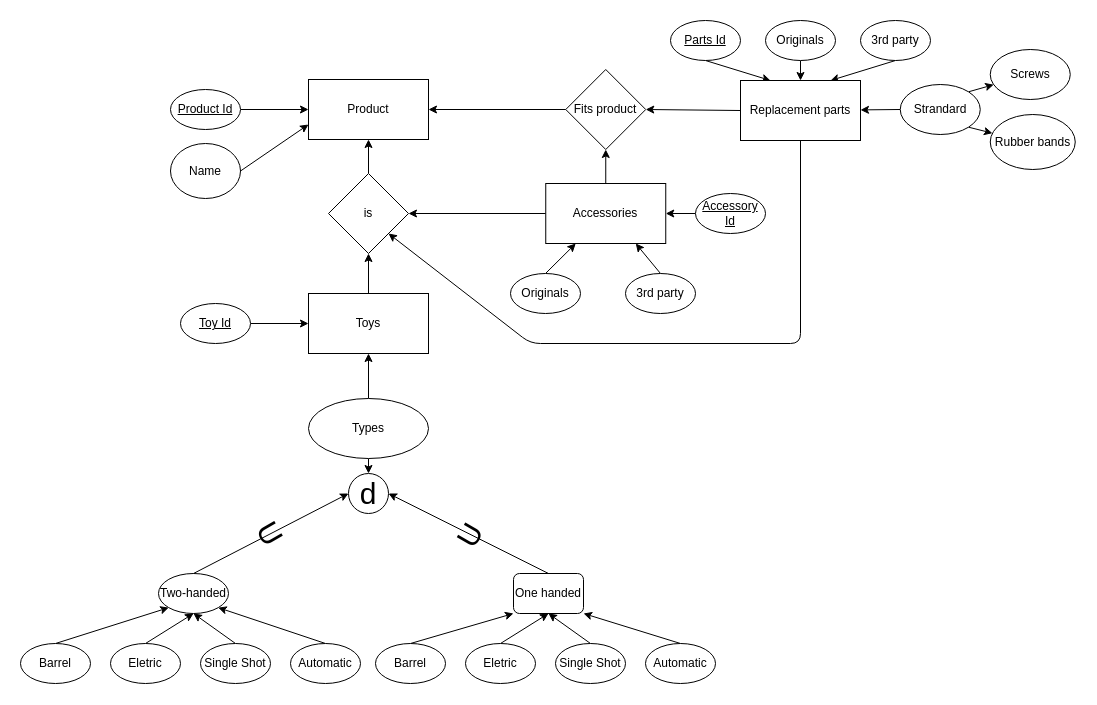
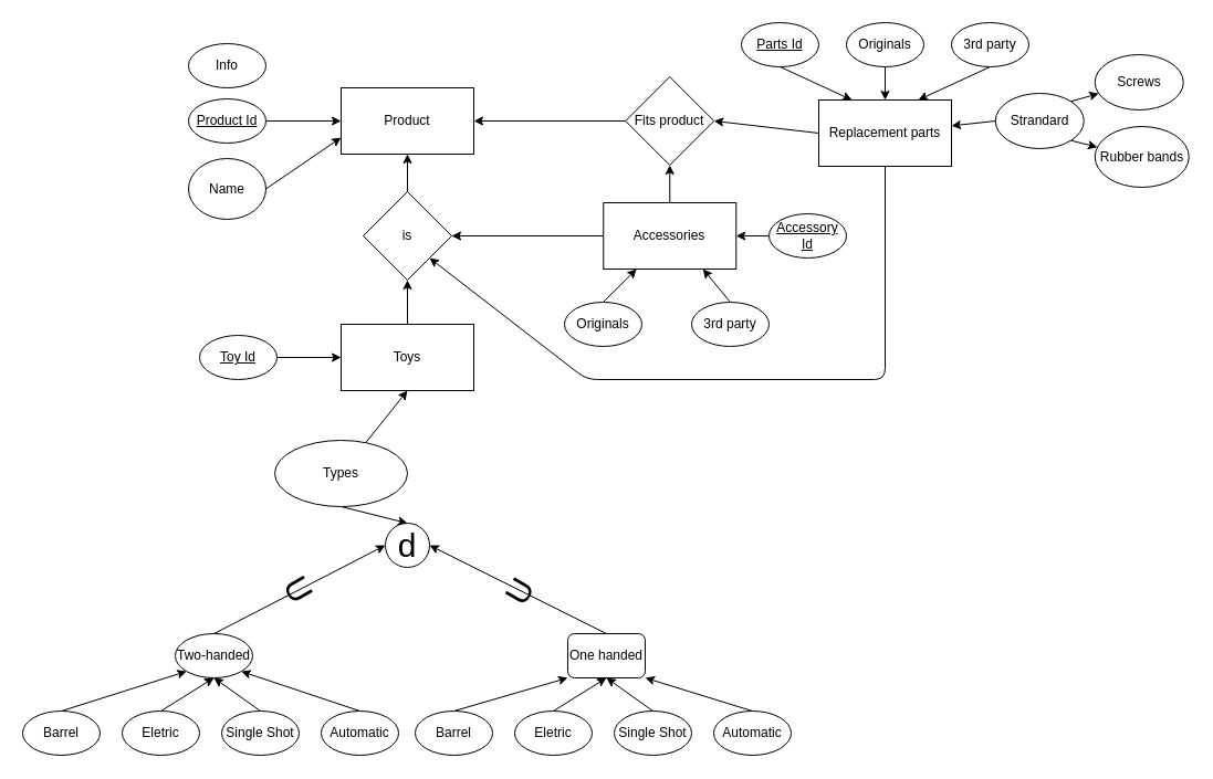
+ <mxCell id="60" value="Info" style="ellipse;whiteSpace=wrap;html=1;" vertex="1" parent="1"><mxGeometry x="170" y="39" width="70" height="40" as="geometry" /></mxCell>
- <mxCell id="59" value="Replacement parts" style="rounded=0;whiteSpace=wrap;html=1;" vertex="1" parent="1"><mxGeometry x="740" y="80" width="120" height="60" as="geometry" /></mxCell>
+ <mxCell id="59" value="Replacement parts" style="rounded=0;whiteSpace=wrap;html=1;" vertex="1" parent="1"><mxGeometry x="740" y="90" width="120" height="60" as="geometry" /></mxCell>
- <mxCell id="28" value="Types" style="ellipse;whiteSpace=wrap;html=1;" vertex="1" parent="1"><mxGeometry x="308" y="398" width="120" height="60" as="geometry" /></mxCell>
+ <mxCell id="28" value="Types" style="ellipse;whiteSpace=wrap;html=1;" vertex="1" parent="1"><mxGeometry x="248" y="398" width="120" height="60" as="geometry" /></mxCell>
